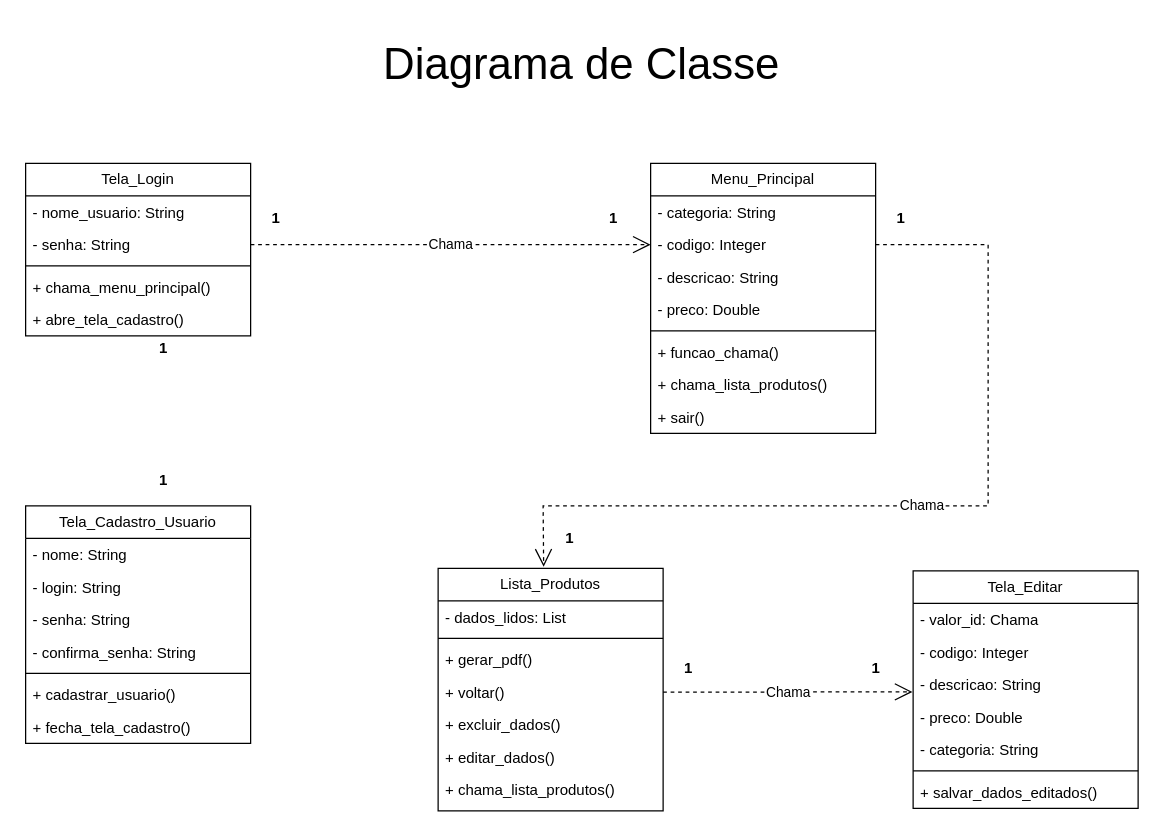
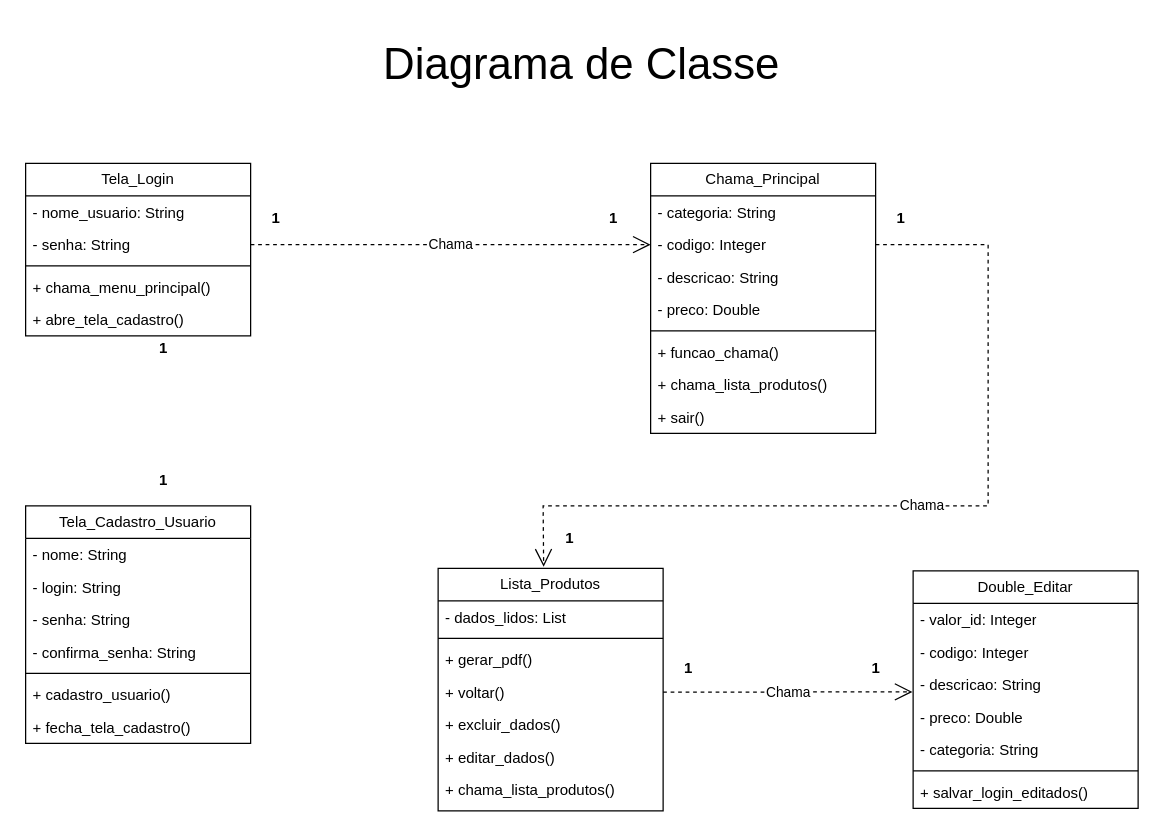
- <mxCell id="2" value="Menu_Principal " style="swimlane;fontStyle=0;childLayout=stackLayout;horizontal=1;startSize=26;fillColor=none;horizontalStack=0;resizeParent=1;resizeParentMax=0;resizeLast=0;collapsible=1;marginBottom=0;whiteSpace=wrap;html=1;" parent="1" vertex="1"><mxGeometry x="520" y="130" width="180" height="216" as="geometry"><mxRectangle x="660" y="86" width="120" height="30" as="alternateBounds" /></mxGeometry></mxCell>
+ <mxCell id="2" value="Chama_Principal " style="swimlane;fontStyle=0;childLayout=stackLayout;horizontal=1;startSize=26;fillColor=none;horizontalStack=0;resizeParent=1;resizeParentMax=0;resizeLast=0;collapsible=1;marginBottom=0;whiteSpace=wrap;html=1;" parent="1" vertex="1"><mxGeometry x="520" y="130" width="180" height="216" as="geometry"><mxRectangle x="660" y="86" width="120" height="30" as="alternateBounds" /></mxGeometry></mxCell>
- <mxCell id="34" value="Tela_Editar" style="swimlane;fontStyle=0;childLayout=stackLayout;horizontal=1;startSize=26;fillColor=none;horizontalStack=0;resizeParent=1;resizeParentMax=0;resizeLast=0;collapsible=1;marginBottom=0;whiteSpace=wrap;html=1;" parent="1" vertex="1"><mxGeometry x="730" y="456" width="180" height="190" as="geometry" /></mxCell>
+ <mxCell id="34" value="Double_Editar" style="swimlane;fontStyle=0;childLayout=stackLayout;horizontal=1;startSize=26;fillColor=none;horizontalStack=0;resizeParent=1;resizeParentMax=0;resizeLast=0;collapsible=1;marginBottom=0;whiteSpace=wrap;html=1;" parent="1" vertex="1"><mxGeometry x="730" y="456" width="180" height="190" as="geometry" /></mxCell>
- <mxCell id="35" value="&lt;div&gt;- valor_id: Chama&lt;/div&gt;&lt;div&gt;&lt;br&gt;&lt;/div&gt;" style="text;strokeColor=none;fillColor=none;align=left;verticalAlign=top;spacingLeft=4;spacingRight=4;overflow=hidden;rotatable=0;points=[[0,0.5],[1,0.5]];portConstraint=eastwest;whiteSpace=wrap;html=1;" parent="34" vertex="1"><mxGeometry y="26" width="180" height="26" as="geometry" /></mxCell>
+ <mxCell id="35" value="&lt;div&gt;- valor_id: Integer&lt;/div&gt;&lt;div&gt;&lt;br&gt;&lt;/div&gt;" style="text;strokeColor=none;fillColor=none;align=left;verticalAlign=top;spacingLeft=4;spacingRight=4;overflow=hidden;rotatable=0;points=[[0,0.5],[1,0.5]];portConstraint=eastwest;whiteSpace=wrap;html=1;" parent="34" vertex="1"><mxGeometry y="26" width="180" height="26" as="geometry" /></mxCell>
- <mxCell id="19" value="&lt;div&gt;+ cadastrar_usuario()&lt;/div&gt;&lt;div&gt;&lt;br&gt;&lt;/div&gt;" style="text;strokeColor=none;fillColor=none;align=left;verticalAlign=top;spacingLeft=4;spacingRight=4;overflow=hidden;rotatable=0;points=[[0,0.5],[1,0.5]];portConstraint=eastwest;whiteSpace=wrap;html=1;" parent="13" vertex="1"><mxGeometry y="138" width="180" height="26" as="geometry" /></mxCell>
+ <mxCell id="19" value="&lt;div&gt;+ cadastro_usuario()&lt;/div&gt;&lt;div&gt;&lt;br&gt;&lt;/div&gt;" style="text;strokeColor=none;fillColor=none;align=left;verticalAlign=top;spacingLeft=4;spacingRight=4;overflow=hidden;rotatable=0;points=[[0,0.5],[1,0.5]];portConstraint=eastwest;whiteSpace=wrap;html=1;" parent="13" vertex="1"><mxGeometry y="138" width="180" height="26" as="geometry" /></mxCell>
- <mxCell id="41" value="+ salvar_dados_editados()" style="text;strokeColor=none;fillColor=none;align=left;verticalAlign=top;spacingLeft=4;spacingRight=4;overflow=hidden;rotatable=0;points=[[0,0.5],[1,0.5]];portConstraint=eastwest;whiteSpace=wrap;html=1;" parent="34" vertex="1"><mxGeometry y="164" width="180" height="26" as="geometry" /></mxCell>
+ <mxCell id="41" value="+ salvar_login_editados()" style="text;strokeColor=none;fillColor=none;align=left;verticalAlign=top;spacingLeft=4;spacingRight=4;overflow=hidden;rotatable=0;points=[[0,0.5],[1,0.5]];portConstraint=eastwest;whiteSpace=wrap;html=1;" parent="34" vertex="1"><mxGeometry y="164" width="180" height="26" as="geometry" /></mxCell>
